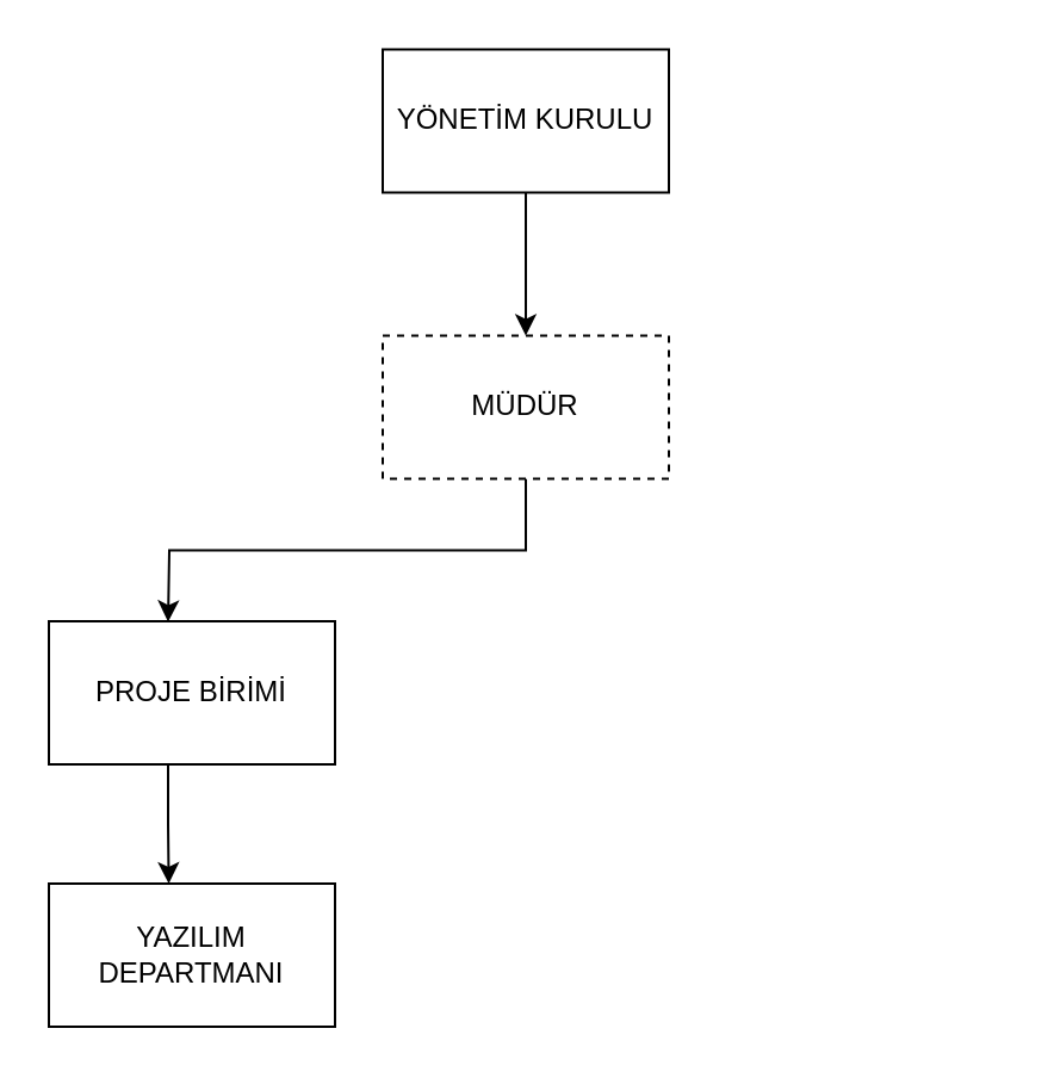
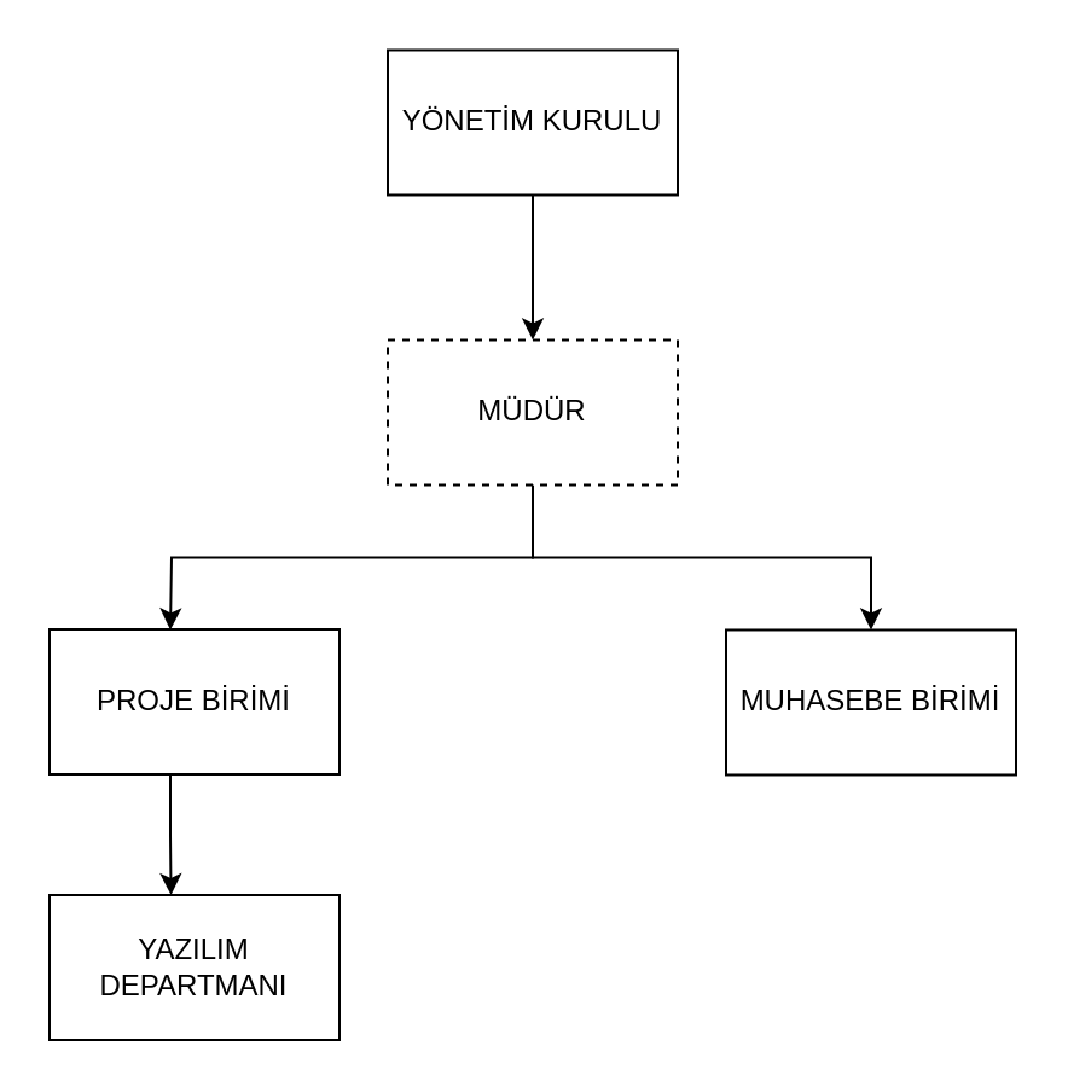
+ <mxCell id="3" style="edgeStyle=orthogonalEdgeStyle;rounded=0;orthogonalLoop=1;jettySize=auto;html=1;entryX=0.5;entryY=0;entryDx=0;entryDy=0;" edge="1" parent="1" source="4" target="7"><mxGeometry relative="1" as="geometry"><mxPoint x="390" y="260.24" as="targetPoint" /><Array as="points"><mxPoint x="220" y="230.24" /><mxPoint x="360" y="230.24" /></Array></mxGeometry></mxCell>
+ <mxCell id="7" value="MUHASEBE BİRİMİ" style="whiteSpace=wrap;html=1;" vertex="1" parent="1"><mxGeometry x="300" y="260.24" width="120" height="60" as="geometry" /></mxCell>
